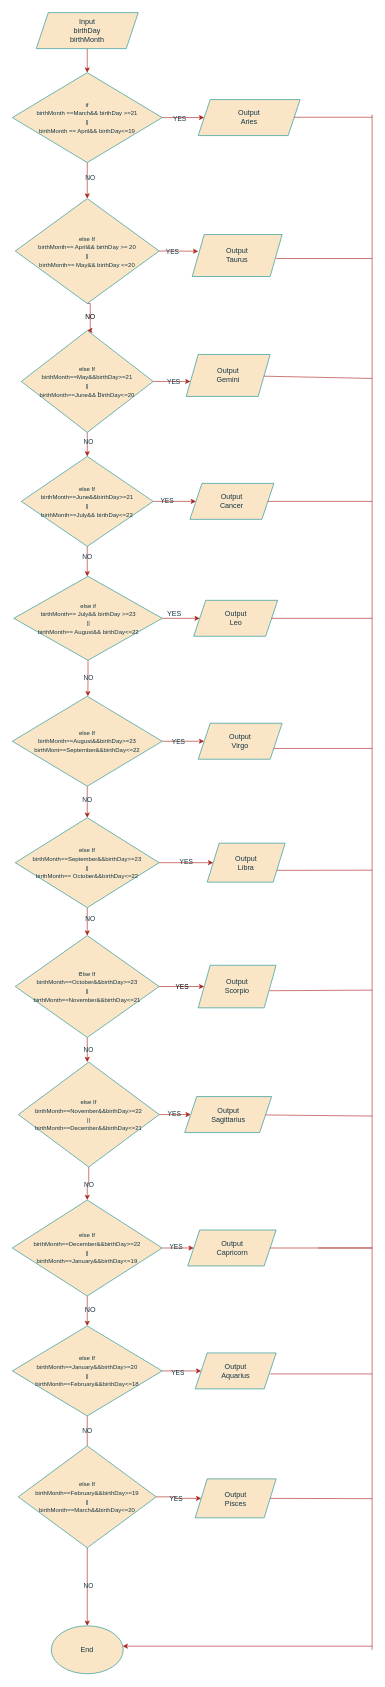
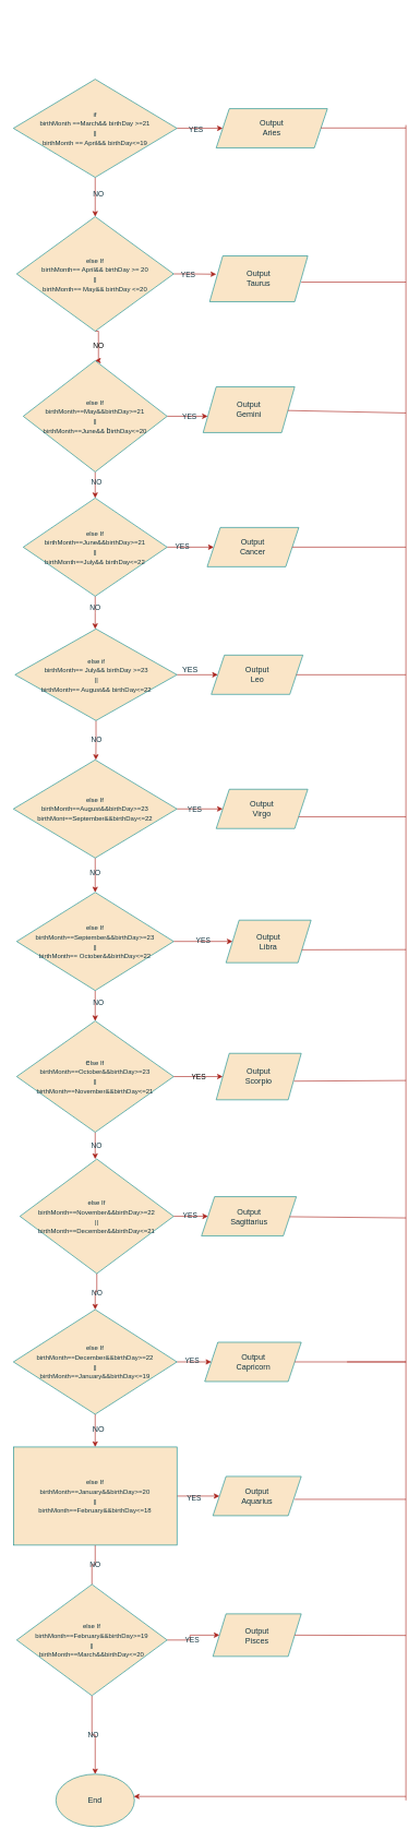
- <mxCell id="3" value="Input&lt;br&gt;birthDay&lt;br&gt;birthMonth" style="shape=parallelogram;perimeter=parallelogramPerimeter;whiteSpace=wrap;html=1;fixedSize=1;labelBackgroundColor=none;fillColor=#FAE5C7;strokeColor=#0F8B8D;fontColor=#143642;" vertex="1" parent="1"><mxGeometry x="60" y="20" width="170" height="60" as="geometry" /></mxCell>
- <mxCell id="2" style="edgeStyle=orthogonalEdgeStyle;rounded=0;orthogonalLoop=1;jettySize=auto;html=1;exitX=0.5;exitY=1;exitDx=0;exitDy=0;entryX=0.5;entryY=0;entryDx=0;entryDy=0;labelBackgroundColor=none;fontColor=default;strokeColor=#A8201A;" edge="1" parent="1" source="3" target="8"><mxGeometry relative="1" as="geometry" /></mxCell>
- <mxCell id="66" value="&lt;font style=&quot;font-size: 10px;&quot;&gt;else If&lt;br&gt;birthMonth==January&amp;amp;&amp;amp;birthDay&amp;gt;=20&lt;br&gt;||&lt;br&gt;birthMonth==February&amp;amp;&amp;amp;birthDay&amp;lt;=18&lt;/font&gt;" style="rhombus;whiteSpace=wrap;html=1;labelBackgroundColor=none;fillColor=#FAE5C7;strokeColor=#0F8B8D;fontColor=#143642;" vertex="1" parent="1"><mxGeometry x="20" y="2210" width="250" height="150" as="geometry" /></mxCell>
+ <mxCell id="66" value="&lt;font style=&quot;font-size: 10px;&quot;&gt;else If&lt;br&gt;birthMonth==January&amp;amp;&amp;amp;birthDay&amp;gt;=20&lt;br&gt;||&lt;br&gt;birthMonth==February&amp;amp;&amp;amp;birthDay&amp;lt;=18&lt;/font&gt;" style="whiteSpace=wrap;html=1;labelBackgroundColor=none;fillColor=#FAE5C7;strokeColor=#0F8B8D;fontColor=#143642;rounded=0;" vertex="1" parent="1"><mxGeometry x="20" y="2210" width="250" height="150" as="geometry" /></mxCell>
- <mxCell id="72" value="&lt;font style=&quot;font-size: 10px;&quot;&gt;else If&lt;br&gt;birthMonth==February&amp;amp;&amp;amp;birthDay&amp;gt;=19&lt;br&gt;||&lt;br&gt;birthMonth==March&amp;amp;&amp;amp;birthDay&amp;lt;=20&lt;/font&gt;" style="rhombus;whiteSpace=wrap;html=1;labelBackgroundColor=none;fillColor=#FAE5C7;strokeColor=#0F8B8D;fontColor=#143642;" vertex="1" parent="1"><mxGeometry x="30" y="2410" width="230" height="170" as="geometry" /></mxCell>
+ <mxCell id="72" value="&lt;font style=&quot;font-size: 10px;&quot;&gt;else If&lt;br&gt;birthMonth==February&amp;amp;&amp;amp;birthDay&amp;gt;=19&lt;br&gt;||&lt;br&gt;birthMonth==March&amp;amp;&amp;amp;birthDay&amp;lt;=20&lt;/font&gt;" style="rhombus;whiteSpace=wrap;html=1;labelBackgroundColor=none;fillColor=#FAE5C7;strokeColor=#0F8B8D;fontColor=#143642;" vertex="1" parent="1"><mxGeometry x="25" y="2420" width="230" height="170" as="geometry" /></mxCell>
